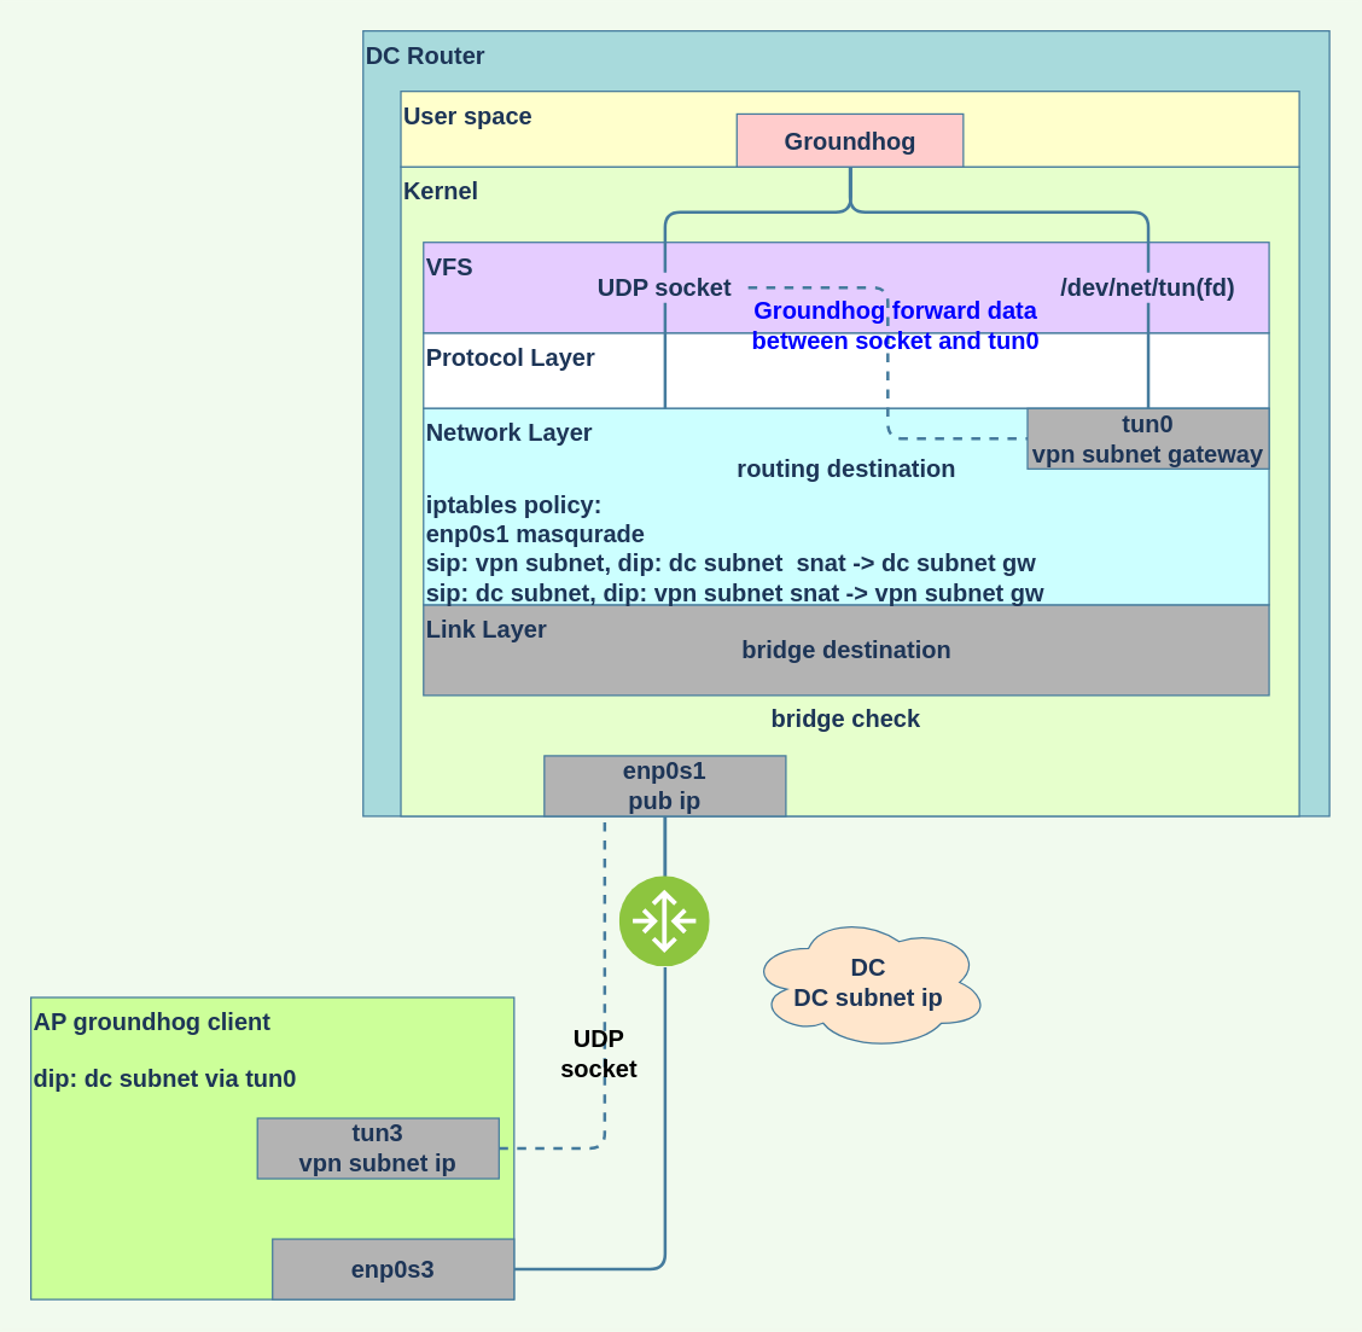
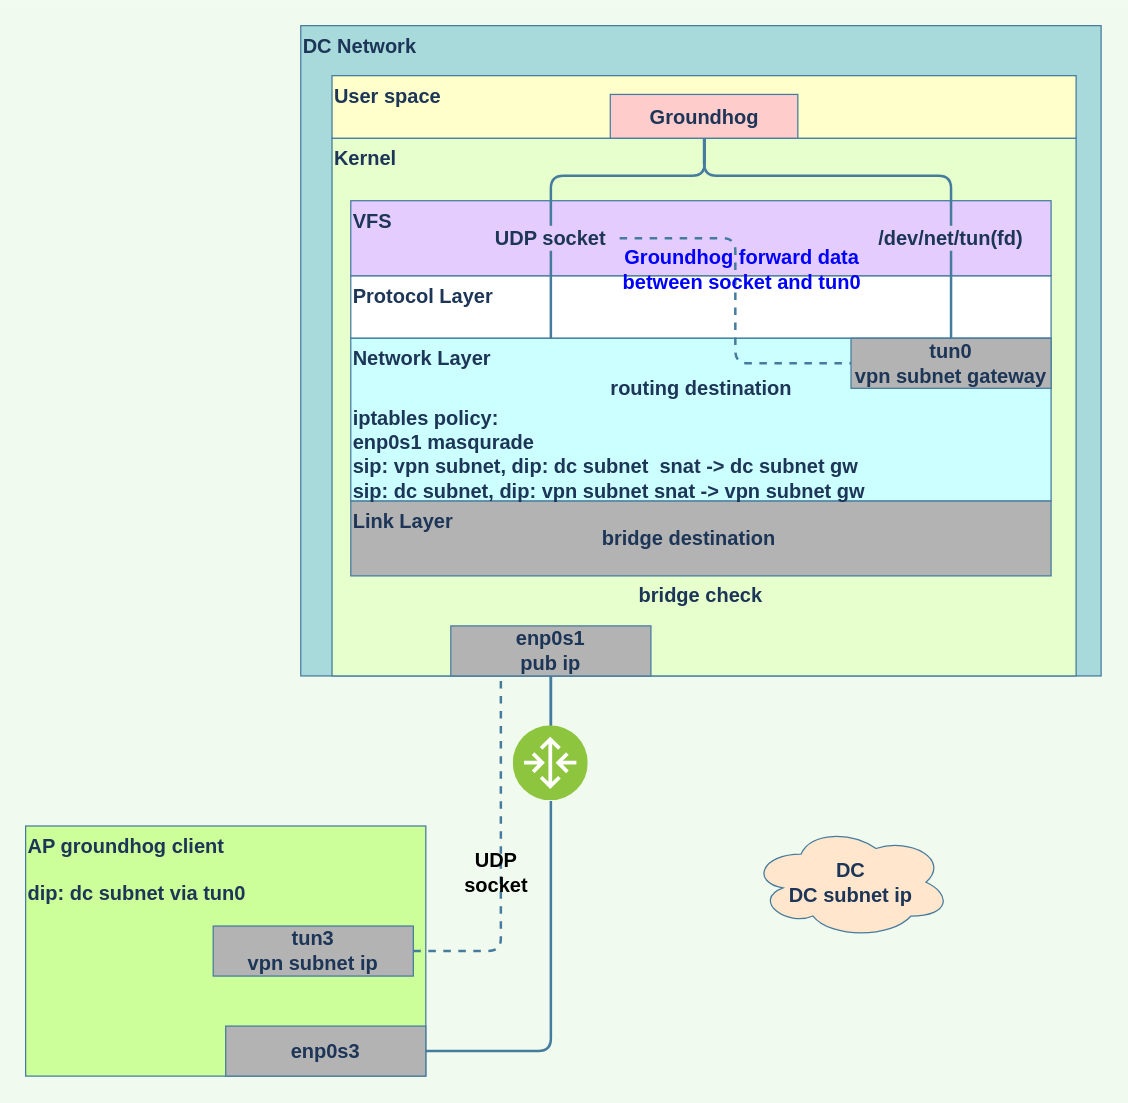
- <mxCell id="2" value="&lt;b style=&quot;text-align: center ; font-size: 16px&quot;&gt;DC Router&lt;/b&gt;" style="rounded=0;whiteSpace=wrap;html=1;sketch=0;strokeColor=#457B9D;fillColor=#A8DADC;fontColor=#1D3557;verticalAlign=top;align=left;" parent="1" vertex="1"><mxGeometry x="240" y="20" width="640" height="520" as="geometry" /></mxCell>
+ <mxCell id="2" value="&lt;b style=&quot;text-align: center ; font-size: 16px&quot;&gt;DC Network&lt;/b&gt;" style="rounded=0;whiteSpace=wrap;html=1;sketch=0;strokeColor=#457B9D;fillColor=#A8DADC;fontColor=#1D3557;verticalAlign=top;align=left;" parent="1" vertex="1"><mxGeometry x="240" y="20" width="640" height="520" as="geometry" /></mxCell>
- <mxCell id="11" value="&lt;font style=&quot;font-size: 16px&quot;&gt;&lt;b&gt;bridge destination&lt;/b&gt;&lt;/font&gt;" style="text;html=1;strokeColor=none;fillColor=none;align=center;verticalAlign=middle;whiteSpace=wrap;rounded=0;sketch=0;fontColor=#1D3557;" parent="1" vertex="1"><mxGeometry x="482.5" y="420" width="155" height="20" as="geometry" /></mxCell>
+ <mxCell id="11" value="&lt;font style=&quot;font-size: 16px&quot;&gt;&lt;b&gt;bridge destination&lt;/b&gt;&lt;/font&gt;" style="text;html=1;strokeColor=none;fillColor=none;align=center;verticalAlign=middle;whiteSpace=wrap;rounded=0;sketch=0;fontColor=#1D3557;" parent="1" vertex="1"><mxGeometry x="472.5" y="420" width="155" height="20" as="geometry" /></mxCell>
- <mxCell id="8" value="&lt;b&gt;&lt;font style=&quot;font-size: 16px&quot;&gt;DC&lt;br&gt;DC subnet ip&lt;br&gt;&lt;/font&gt;&lt;/b&gt;" style="ellipse;shape=cloud;whiteSpace=wrap;html=1;rounded=0;sketch=0;strokeColor=#457B9D;fontColor=#1D3557;fillColor=#FFE6CC;" parent="1" vertex="1"><mxGeometry x="495" y="605" width="160" height="90" as="geometry" /></mxCell>
+ <mxCell id="8" value="&lt;b&gt;&lt;font style=&quot;font-size: 16px&quot;&gt;DC&lt;br&gt;DC subnet ip&lt;br&gt;&lt;/font&gt;&lt;/b&gt;" style="ellipse;shape=cloud;whiteSpace=wrap;html=1;rounded=0;sketch=0;strokeColor=#457B9D;fontColor=#1D3557;fillColor=#FFE6CC;" parent="1" vertex="1"><mxGeometry x="600" y="660" width="160" height="90" as="geometry" /></mxCell>
